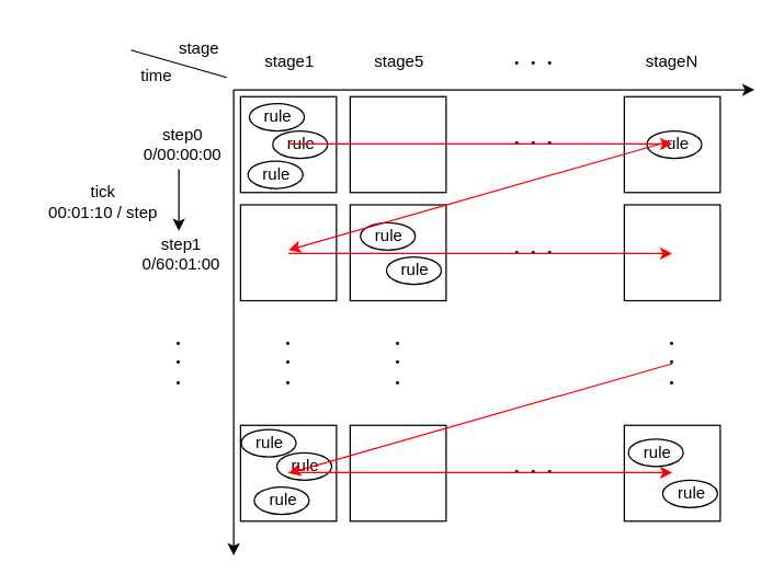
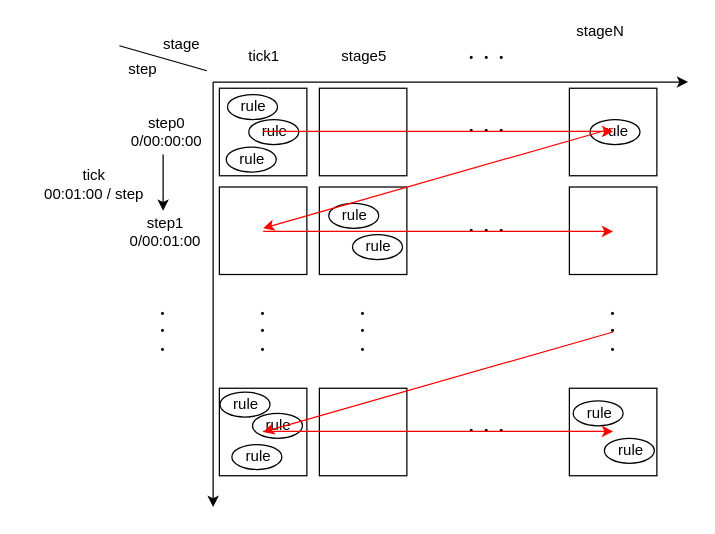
- <mxCell id="7" value="stage1" style="text;html=1;strokeColor=none;fillColor=none;align=center;verticalAlign=middle;whiteSpace=wrap;rounded=0;" parent="1" vertex="1"><mxGeometry x="181" y="30" width="60" height="30" as="geometry" /></mxCell>
+ <mxCell id="7" value="tick1" style="text;html=1;strokeColor=none;fillColor=none;align=center;verticalAlign=middle;whiteSpace=wrap;rounded=0;" parent="1" vertex="1"><mxGeometry x="181" y="30" width="60" height="30" as="geometry" /></mxCell>
- <mxCell id="9" value="stageN" style="text;html=1;strokeColor=none;fillColor=none;align=center;verticalAlign=middle;whiteSpace=wrap;rounded=0;" parent="1" vertex="1"><mxGeometry x="460" y="30" width="60" height="30" as="geometry" /></mxCell>
+ <mxCell id="9" value="stageN" style="text;html=1;strokeColor=none;fillColor=none;align=center;verticalAlign=middle;whiteSpace=wrap;rounded=0;" parent="1" vertex="1"><mxGeometry x="450" y="10" width="60" height="30" as="geometry" /></mxCell>
- <mxCell id="3" value="time" style="text;html=1;strokeColor=none;fillColor=none;align=center;verticalAlign=middle;whiteSpace=wrap;rounded=0;" parent="1" vertex="1"><mxGeometry x="84" y="40" width="60" height="30" as="geometry" /></mxCell>
+ <mxCell id="3" value="step" style="text;html=1;strokeColor=none;fillColor=none;align=center;verticalAlign=middle;whiteSpace=wrap;rounded=0;" parent="1" vertex="1"><mxGeometry x="84" y="40" width="60" height="30" as="geometry" /></mxCell>
- <mxCell id="51" value="tick&lt;br&gt;00:01:10 / step" style="text;html=1;strokeColor=none;fillColor=none;align=center;verticalAlign=middle;whiteSpace=wrap;rounded=0;" parent="1" vertex="1"><mxGeometry x="20" y="132" width="110" height="30" as="geometry" /></mxCell>
+ <mxCell id="51" value="tick&lt;br&gt;00:01:00 / step" style="text;html=1;strokeColor=none;fillColor=none;align=center;verticalAlign=middle;whiteSpace=wrap;rounded=0;" parent="1" vertex="1"><mxGeometry x="20" y="132" width="110" height="30" as="geometry" /></mxCell>
- <mxCell id="18" value="step1&lt;br&gt;0/60:01:00" style="text;html=1;strokeColor=none;fillColor=none;align=center;verticalAlign=middle;whiteSpace=wrap;rounded=0;" parent="1" vertex="1"><mxGeometry x="102" y="170" width="60" height="30" as="geometry" /></mxCell>
+ <mxCell id="18" value="step1&lt;br&gt;0/00:01:00" style="text;html=1;strokeColor=none;fillColor=none;align=center;verticalAlign=middle;whiteSpace=wrap;rounded=0;" parent="1" vertex="1"><mxGeometry x="102" y="170" width="60" height="30" as="geometry" /></mxCell>
